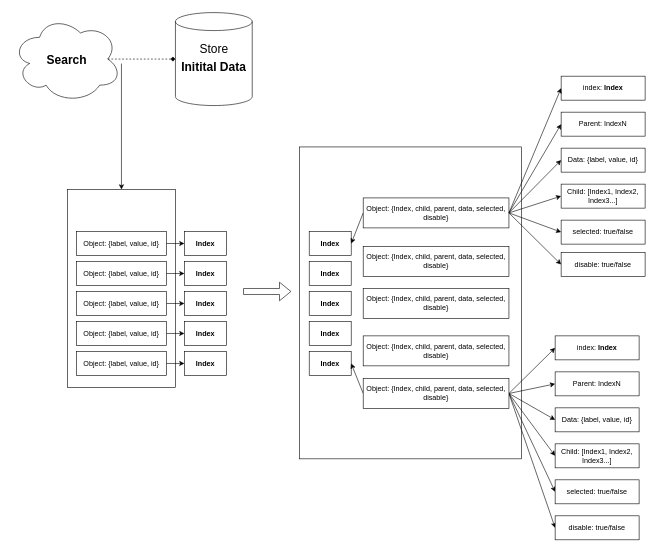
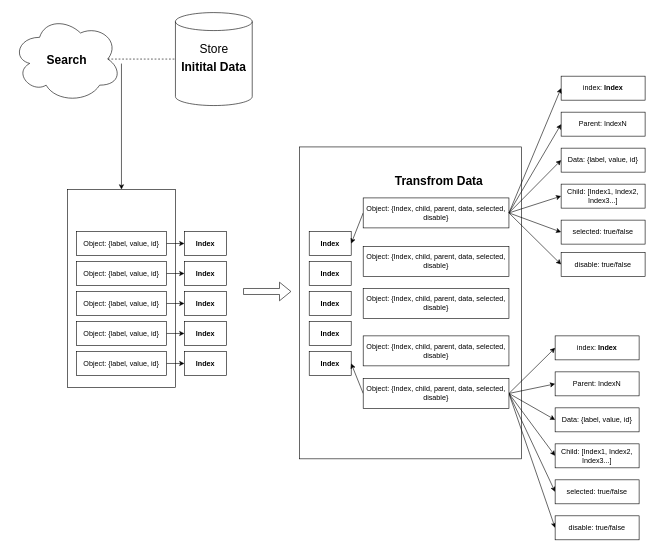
- <mxCell id="20" value="" style="endArrow=diamond;dashed=1;html=1;exitX=0.875;exitY=0.5;exitDx=0;exitDy=0;exitPerimeter=0;entryX=0;entryY=0.5;entryDx=0;entryDy=0;entryPerimeter=0;" parent="1" source="18" target="19" edge="1"><mxGeometry width="50" height="50" relative="1" as="geometry"><mxPoint x="467" y="425" as="sourcePoint" /><mxPoint x="517" y="375" as="targetPoint" /></mxGeometry></mxCell>
+ <mxCell id="20" value="" style="endArrow=none;dashed=1;html=1;exitX=0.875;exitY=0.5;exitDx=0;exitDy=0;exitPerimeter=0;entryX=0;entryY=0.5;entryDx=0;entryDy=0;entryPerimeter=0;" parent="1" source="18" target="19" edge="1"><mxGeometry width="50" height="50" relative="1" as="geometry"><mxPoint x="467" y="425" as="sourcePoint" /><mxPoint x="517" y="375" as="targetPoint" /></mxGeometry></mxCell>
+ <mxCell id="56" value="&lt;b&gt;&lt;font style=&quot;font-size: 20px&quot;&gt;Transfrom Data&lt;/font&gt;&lt;/b&gt;" style="text;html=1;align=center;verticalAlign=middle;resizable=0;points=[];autosize=1;strokeColor=none;fillColor=none;" parent="1" vertex="1"><mxGeometry x="650.5" y="290" width="160" height="20" as="geometry" /></mxCell>
